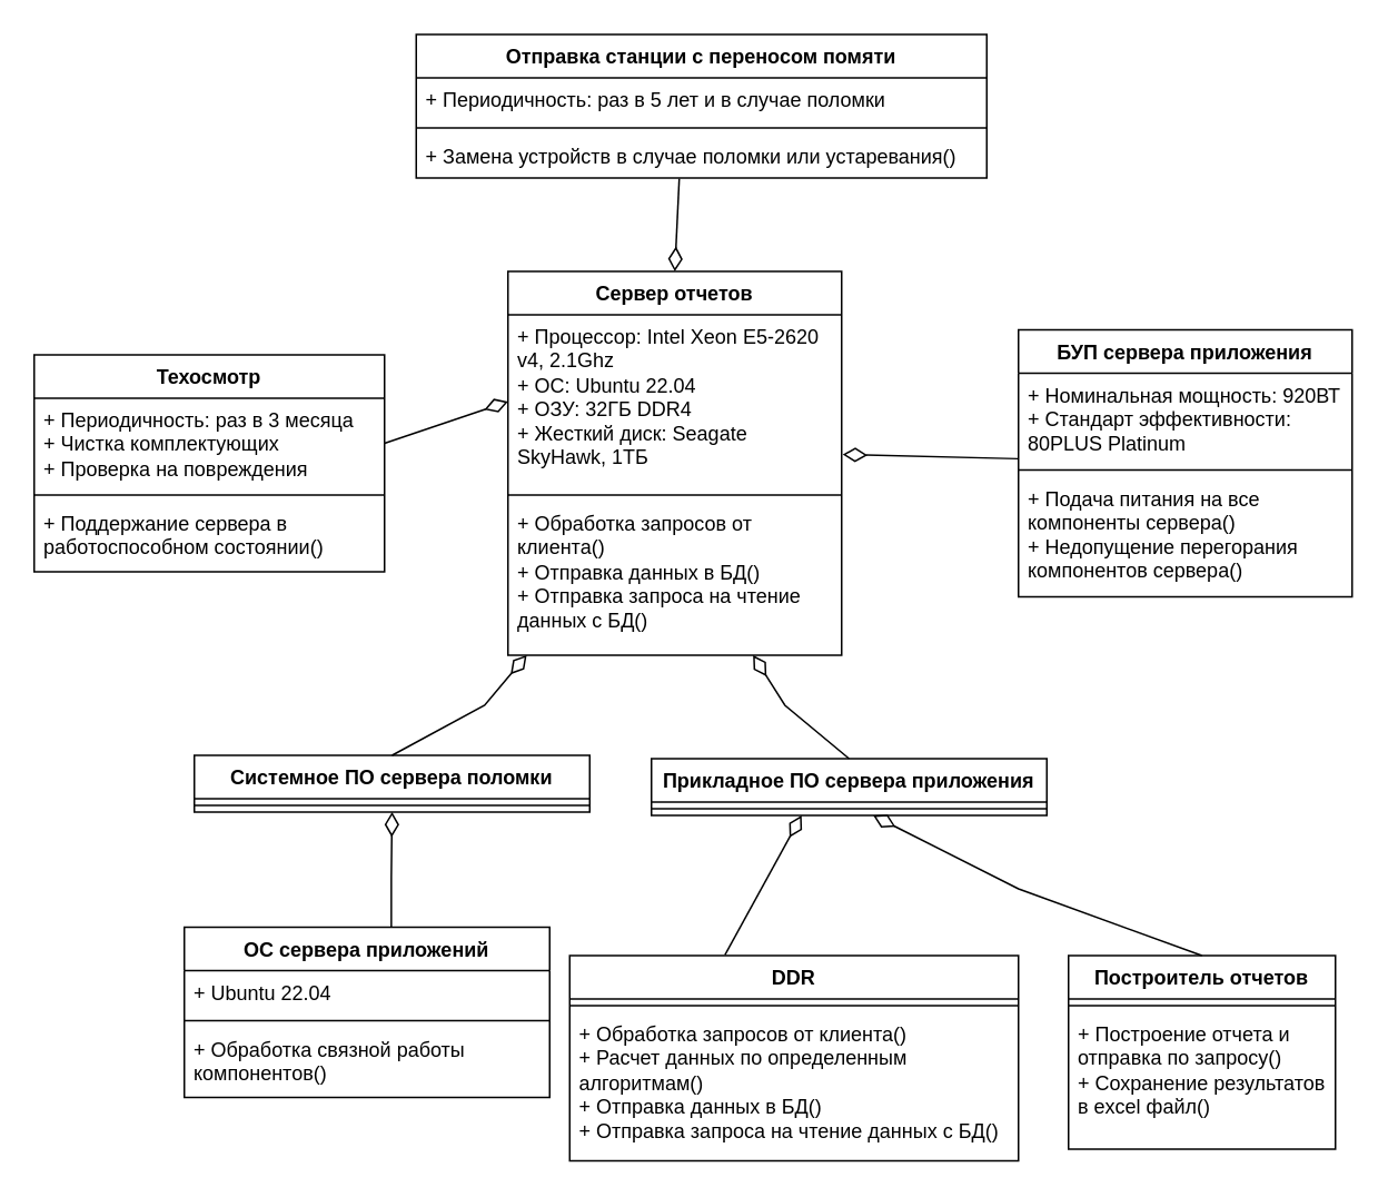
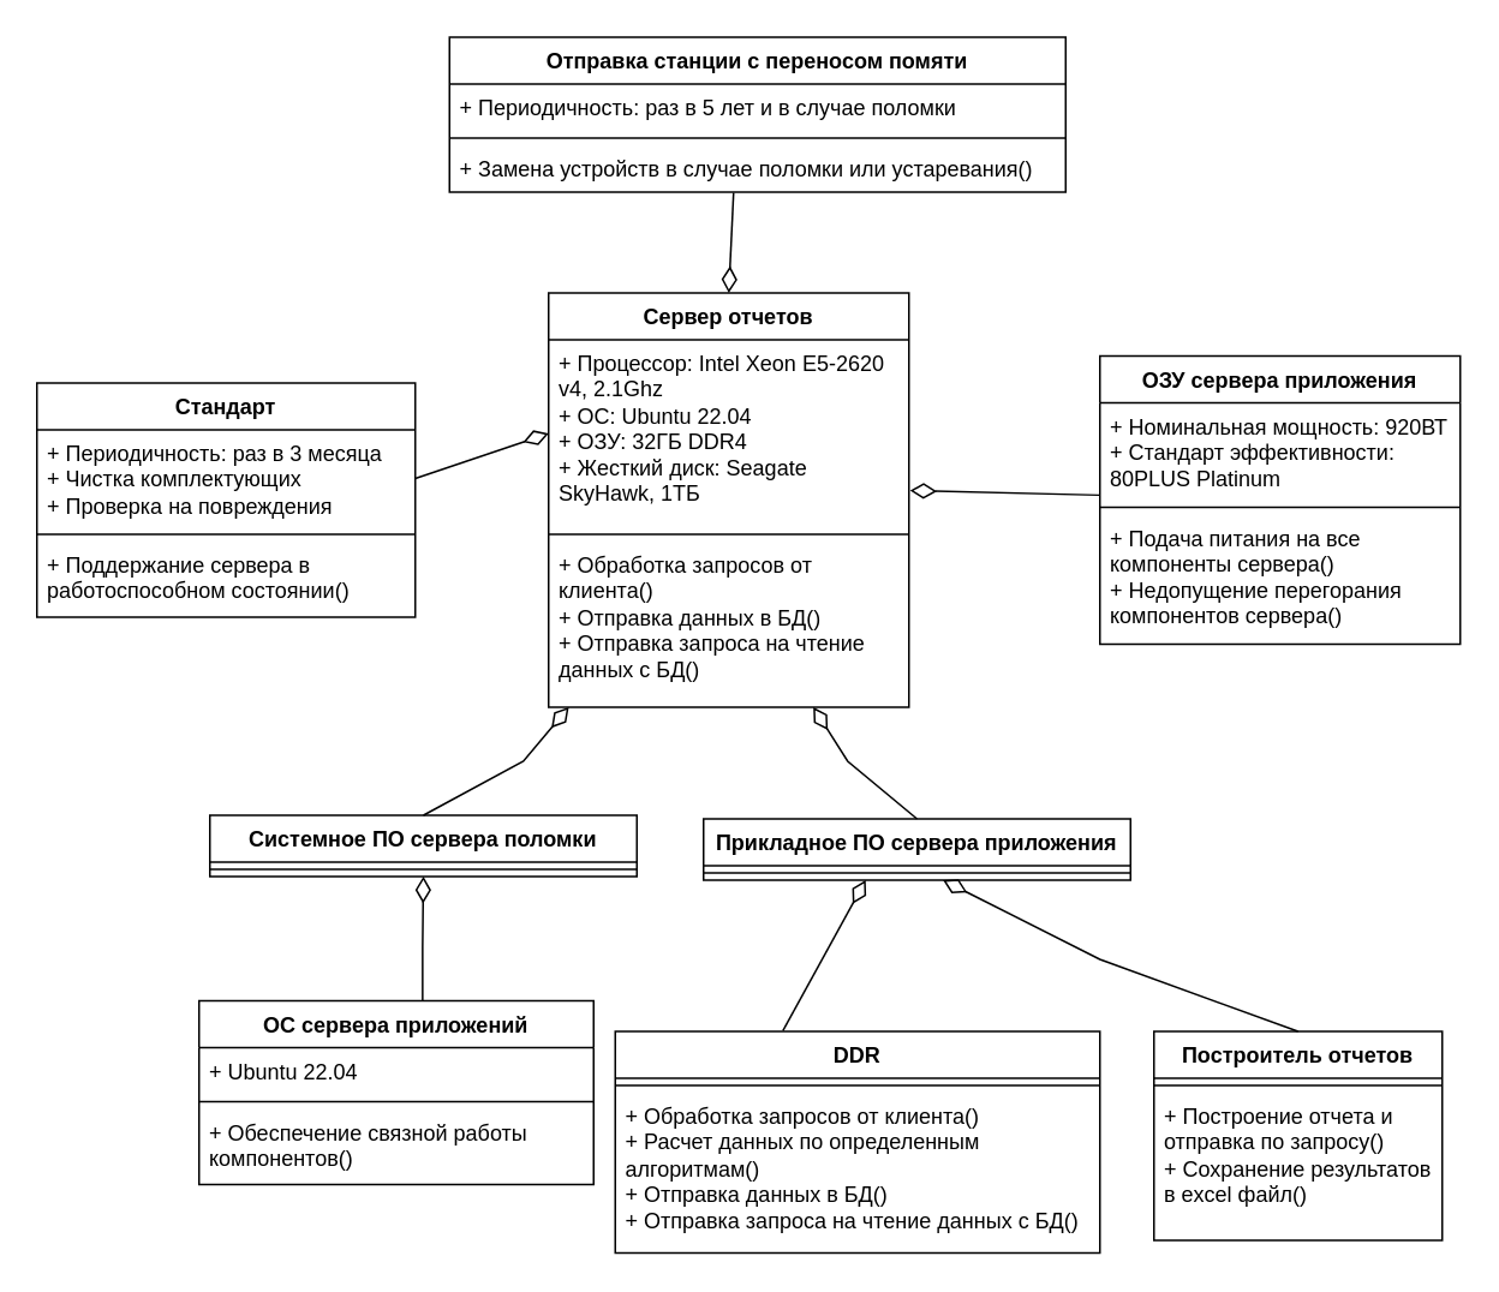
- <mxCell id="25" value="БУП сервера приложения" style="swimlane;fontStyle=1;align=center;verticalAlign=top;childLayout=stackLayout;horizontal=1;startSize=26;horizontalStack=0;resizeParent=1;resizeParentMax=0;resizeLast=0;collapsible=1;marginBottom=0;whiteSpace=wrap;html=1;" vertex="1" parent="1"><mxGeometry x="610" y="197" width="200" height="160" as="geometry" /></mxCell>
+ <mxCell id="25" value="ОЗУ сервера приложения" style="swimlane;fontStyle=1;align=center;verticalAlign=top;childLayout=stackLayout;horizontal=1;startSize=26;horizontalStack=0;resizeParent=1;resizeParentMax=0;resizeLast=0;collapsible=1;marginBottom=0;whiteSpace=wrap;html=1;" vertex="1" parent="1"><mxGeometry x="610" y="197" width="200" height="160" as="geometry" /></mxCell>
- <mxCell id="30" value="Техосмотр" style="swimlane;fontStyle=1;align=center;verticalAlign=top;childLayout=stackLayout;horizontal=1;startSize=26;horizontalStack=0;resizeParent=1;resizeParentMax=0;resizeLast=0;collapsible=1;marginBottom=0;whiteSpace=wrap;html=1;" vertex="1" parent="1"><mxGeometry x="20" y="212" width="210" height="130" as="geometry" /></mxCell>
+ <mxCell id="30" value="Стандарт" style="swimlane;fontStyle=1;align=center;verticalAlign=top;childLayout=stackLayout;horizontal=1;startSize=26;horizontalStack=0;resizeParent=1;resizeParentMax=0;resizeLast=0;collapsible=1;marginBottom=0;whiteSpace=wrap;html=1;" vertex="1" parent="1"><mxGeometry x="20" y="212" width="210" height="130" as="geometry" /></mxCell>
- <mxCell id="13" value="+ Обработка связной работы компонентов()" style="text;strokeColor=none;fillColor=none;align=left;verticalAlign=top;spacingLeft=4;spacingRight=4;overflow=hidden;rotatable=0;points=[[0,0.5],[1,0.5]];portConstraint=eastwest;whiteSpace=wrap;html=1;" vertex="1" parent="10"><mxGeometry y="60" width="219" height="42" as="geometry" /></mxCell>
+ <mxCell id="13" value="+ Обеспечение связной работы компонентов()" style="text;strokeColor=none;fillColor=none;align=left;verticalAlign=top;spacingLeft=4;spacingRight=4;overflow=hidden;rotatable=0;points=[[0,0.5],[1,0.5]];portConstraint=eastwest;whiteSpace=wrap;html=1;" vertex="1" parent="10"><mxGeometry y="60" width="219" height="42" as="geometry" /></mxCell>
